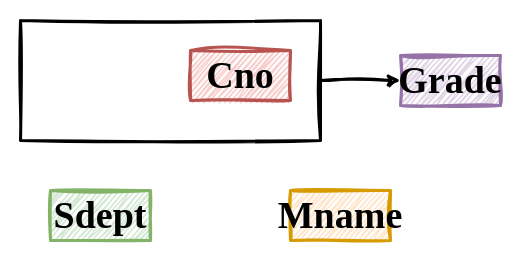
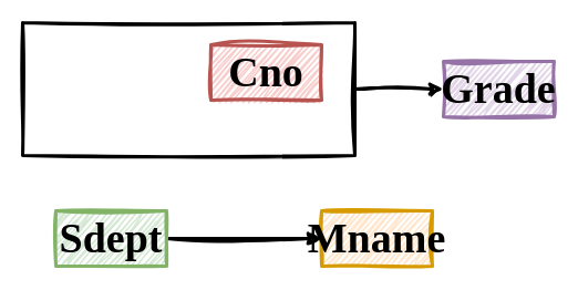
- <mxCell id="2" value="&lt;b&gt;&lt;font style=&quot;font-size: 38px;&quot;&gt;Cno&lt;/font&gt;&lt;/b&gt;" style="rounded=0;whiteSpace=wrap;html=1;sketch=1;hachureGap=4;jiggle=2;curveFitting=1;fontFamily=FZJingLeiS-R-GB;fontSize=28;fillColor=#f8cecc;strokeWidth=3;strokeColor=#b85450;" vertex="1" parent="1"><mxGeometry x="190" y="50" width="100" height="50" as="geometry" /></mxCell>
+ <mxCell id="2" value="&lt;b&gt;&lt;font style=&quot;font-size: 38px;&quot;&gt;Cno&lt;/font&gt;&lt;/b&gt;" style="rounded=0;whiteSpace=wrap;html=1;sketch=1;hachureGap=4;jiggle=2;curveFitting=1;fontFamily=FZJingLeiS-R-GB;fontSize=28;fillColor=#f8cecc;strokeWidth=3;strokeColor=#b85450;" vertex="1" parent="1"><mxGeometry x="190" y="40" width="100" height="50" as="geometry" /></mxCell>
+ <mxCell id="3" style="edgeStyle=orthogonalEdgeStyle;rounded=0;sketch=1;hachureGap=4;jiggle=2;curveFitting=1;orthogonalLoop=1;jettySize=auto;html=1;exitX=1;exitY=0.5;exitDx=0;exitDy=0;entryX=0;entryY=0.5;entryDx=0;entryDy=0;fontFamily=Architects Daughter;fontSource=https%3A%2F%2Ffonts.googleapis.com%2Fcss%3Ffamily%3DArchitects%2BDaughter;fontSize=16;strokeWidth=3;" edge="1" parent="1" source="4" target="5"><mxGeometry relative="1" as="geometry" /></mxCell>
